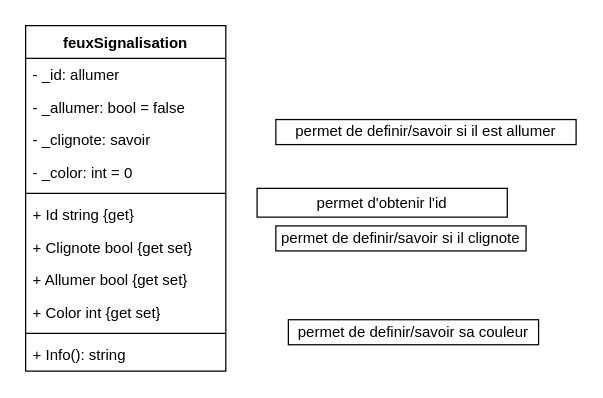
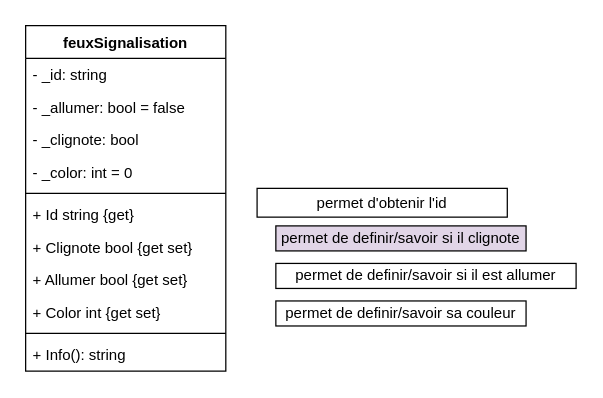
- <mxCell id="3" value="- _id: allumer" style="text;strokeColor=none;fillColor=none;align=left;verticalAlign=top;spacingLeft=4;spacingRight=4;overflow=hidden;rotatable=0;points=[[0,0.5],[1,0.5]];portConstraint=eastwest;whiteSpace=wrap;html=1;" vertex="1" parent="2"><mxGeometry y="26" width="160" height="26" as="geometry" /></mxCell>
+ <mxCell id="3" value="- _id: string" style="text;strokeColor=none;fillColor=none;align=left;verticalAlign=top;spacingLeft=4;spacingRight=4;overflow=hidden;rotatable=0;points=[[0,0.5],[1,0.5]];portConstraint=eastwest;whiteSpace=wrap;html=1;" vertex="1" parent="2"><mxGeometry y="26" width="160" height="26" as="geometry" /></mxCell>
- <mxCell id="15" value="permet de definir/savoir si il est allumer" style="html=1;whiteSpace=wrap;" vertex="1" parent="1"><mxGeometry x="220" y="95" width="240" height="20" as="geometry" /></mxCell>
+ <mxCell id="15" value="permet de definir/savoir si il est allumer" style="html=1;whiteSpace=wrap;" vertex="1" parent="1"><mxGeometry x="220" y="210" width="240" height="20" as="geometry" /></mxCell>
- <mxCell id="5" value="- _clignote: savoir" style="text;strokeColor=none;fillColor=none;align=left;verticalAlign=top;spacingLeft=4;spacingRight=4;overflow=hidden;rotatable=0;points=[[0,0.5],[1,0.5]];portConstraint=eastwest;whiteSpace=wrap;html=1;" vertex="1" parent="2"><mxGeometry y="78" width="160" height="26" as="geometry" /></mxCell>
+ <mxCell id="5" value="- _clignote: bool" style="text;strokeColor=none;fillColor=none;align=left;verticalAlign=top;spacingLeft=4;spacingRight=4;overflow=hidden;rotatable=0;points=[[0,0.5],[1,0.5]];portConstraint=eastwest;whiteSpace=wrap;html=1;" vertex="1" parent="2"><mxGeometry y="78" width="160" height="26" as="geometry" /></mxCell>
- <mxCell id="16" value="permet de definir/savoir si il clignote" style="html=1;whiteSpace=wrap;" vertex="1" parent="1"><mxGeometry x="220" y="180" width="200" height="20" as="geometry" /></mxCell>
+ <mxCell id="16" value="permet de definir/savoir si il clignote" style="html=1;whiteSpace=wrap;fillColor=#e1d5e7;" vertex="1" parent="1"><mxGeometry x="220" y="180" width="200" height="20" as="geometry" /></mxCell>
- <mxCell id="14" value="permet de definir/savoir sa couleur" style="html=1;whiteSpace=wrap;" vertex="1" parent="1"><mxGeometry x="230" y="255" width="200" height="20" as="geometry" /></mxCell>
+ <mxCell id="14" value="permet de definir/savoir sa couleur" style="html=1;whiteSpace=wrap;" vertex="1" parent="1"><mxGeometry x="220" y="240" width="200" height="20" as="geometry" /></mxCell>
